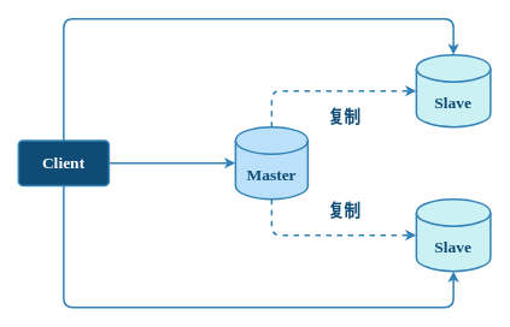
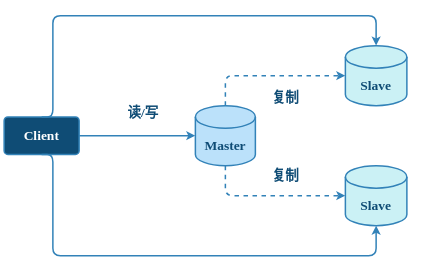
+ <mxCell id="11" value="&lt;b style=&quot;font-size: 18px;&quot;&gt;读/写&lt;/b&gt;" style="text;html=1;align=center;verticalAlign=middle;resizable=0;points=[];autosize=1;strokeColor=none;fillColor=none;fontSize=18;fontFamily=Comic Sans MS;fontColor=#0F4C75;strokeWidth=2;" parent="1" vertex="1"><mxGeometry x="155" y="130" width="70" height="40" as="geometry" /></mxCell>
- <mxCell id="9" value="&lt;b style=&quot;font-size: 18px;&quot;&gt;Client&lt;/b&gt;" style="rounded=1;arcSize=10;whiteSpace=wrap;html=1;align=center;fontColor=#FFFFFF;strokeColor=#3282B8;fillColor=#0F4C75;shadow=0;fontFamily=Comic Sans MS;fontSize=18;container=0;verticalAlign=middle;fontStyle=0;strokeWidth=2;" parent="1" vertex="1"><mxGeometry x="20" y="155" width="100" height="50" as="geometry" /></mxCell>
+ <mxCell id="9" value="&lt;b style=&quot;font-size: 18px;&quot;&gt;Client&lt;/b&gt;" style="rounded=1;arcSize=10;whiteSpace=wrap;html=1;align=center;fontColor=#FFFFFF;strokeColor=#3282B8;fillColor=#0F4C75;shadow=0;fontFamily=Comic Sans MS;fontSize=18;container=0;verticalAlign=middle;fontStyle=0;strokeWidth=2;" parent="1" vertex="1"><mxGeometry x="5" y="155" width="100" height="50" as="geometry" /></mxCell>
